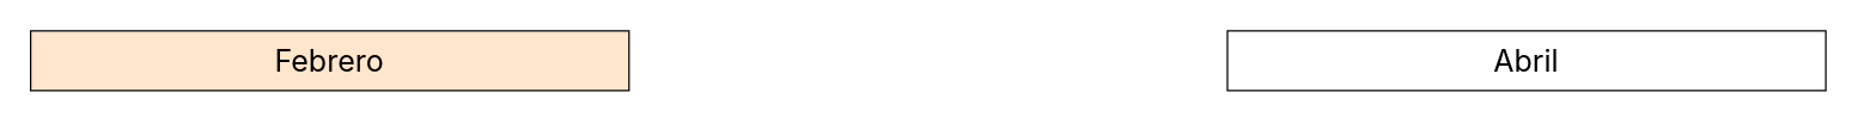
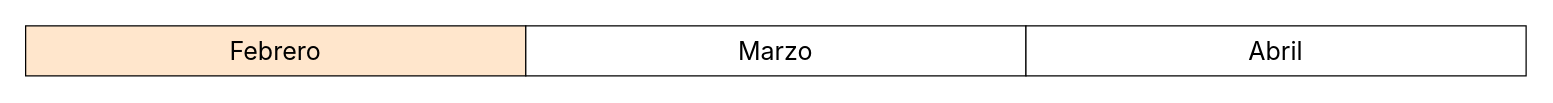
+ <mxCell id="3" value="&lt;p&gt;&lt;font data-font-src=&quot;https://fonts.googleapis.com/css?family=Inter&quot; face=&quot;Inter&quot; style=&quot;font-size: 20px;&quot;&gt;Marzo&lt;/font&gt;&lt;/p&gt;" style="rounded=0;whiteSpace=wrap;html=1;" vertex="1" parent="1"><mxGeometry x="420" width="400" height="40" as="geometry" y="20" /></mxCell>
